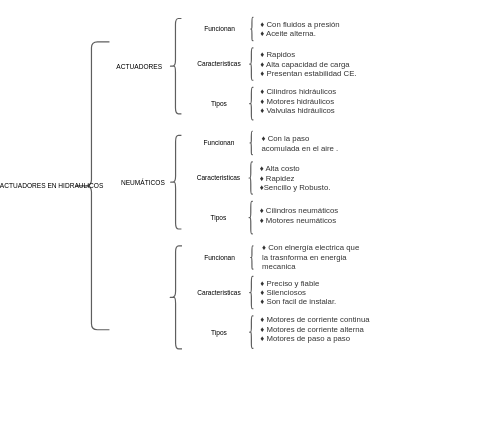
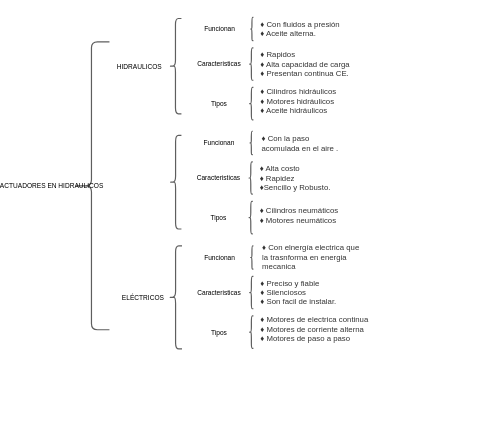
- <mxCell id="21" value="&lt;div style=&quot;font-size:13px;color:#333333;text-align: left;&quot;&gt;♦ Rapidos&#10;&lt;/div&gt;&lt;div style=&quot;font-size:13px;color:#333333;text-align: left;&quot;&gt;♦ Alta capacidad de carga &#10;&lt;/div&gt;&lt;div style=&quot;font-size:13px;color:#333333;text-align: left;&quot;&gt;♦ Presentan estabilidad CE.&lt;/div&gt;" style="html=1;whiteSpace=wrap;;overflow=width;spacing=3;verticalAlign=middle;strokeOpacity=0;fillOpacity=0;rounded=1;absoluteArcSize=1;arcSize=7.2;fillColor=#ffffff;strokeWidth=2;" vertex="1" zOrder="9" parent="1"><mxGeometry x="404" y="55" width="192" height="102" as="geometry" /></mxCell>
+ <mxCell id="21" value="&lt;div style=&quot;font-size:13px;color:#333333;text-align: left;&quot;&gt;♦ Rapidos&#10;&lt;/div&gt;&lt;div style=&quot;font-size:13px;color:#333333;text-align: left;&quot;&gt;♦ Alta capacidad de carga &#10;&lt;/div&gt;&lt;div style=&quot;font-size:13px;color:#333333;text-align: left;&quot;&gt;♦ Presentan continua CE.&lt;/div&gt;" style="html=1;whiteSpace=wrap;;overflow=width;spacing=3;verticalAlign=middle;strokeOpacity=0;fillOpacity=0;rounded=1;absoluteArcSize=1;arcSize=7.2;fillColor=#ffffff;strokeWidth=2;" vertex="1" zOrder="9" parent="1"><mxGeometry x="404" y="55" width="192" height="102" as="geometry" /></mxCell>
- <mxCell id="7" value="ACTUADORES " style="strokeColor=none;fillColor=none;fontSize=11;spacing=3;strokeOpacity=100;rounded=1;absoluteArcSize=1;arcSize=7.2;strokeWidth=2;" vertex="1" parent="5"><mxGeometry width="100.125" height="159" as="geometry" /></mxCell>
+ <mxCell id="7" value="HIDRAULICOS " style="strokeColor=none;fillColor=none;fontSize=11;spacing=3;strokeOpacity=100;rounded=1;absoluteArcSize=1;arcSize=7.2;strokeWidth=2;" vertex="1" parent="5"><mxGeometry width="100.125" height="159" as="geometry" /></mxCell>
- <mxCell id="25" value="&lt;div style=&quot;font-size:13px;color:#333333;text-align: left;&quot;&gt;♦ Cilindros hidráulicos&#10;&lt;/div&gt;&lt;div style=&quot;font-size:13px;color:#333333;text-align: left;&quot;&gt;♦ Motores hidráulicos&#10;&lt;/div&gt;&lt;div style=&quot;font-size:13px;color:#333333;text-align: left;&quot;&gt;♦ Valvulas hidráulicos&lt;/div&gt;" style="html=1;whiteSpace=wrap;;overflow=width;spacing=3;verticalAlign=middle;strokeOpacity=0;fillOpacity=0;rounded=1;absoluteArcSize=1;arcSize=7.2;fillColor=#ffffff;strokeWidth=2;" vertex="1" zOrder="11" parent="1"><mxGeometry x="404" y="139" width="192" height="57" as="geometry" /></mxCell>
+ <mxCell id="25" value="&lt;div style=&quot;font-size:13px;color:#333333;text-align: left;&quot;&gt;♦ Cilindros hidráulicos&#10;&lt;/div&gt;&lt;div style=&quot;font-size:13px;color:#333333;text-align: left;&quot;&gt;♦ Motores hidráulicos&#10;&lt;/div&gt;&lt;div style=&quot;font-size:13px;color:#333333;text-align: left;&quot;&gt;♦ Aceite hidráulicos&lt;/div&gt;" style="html=1;whiteSpace=wrap;;overflow=width;spacing=3;verticalAlign=middle;strokeOpacity=0;fillOpacity=0;rounded=1;absoluteArcSize=1;arcSize=7.2;fillColor=#ffffff;strokeWidth=2;" vertex="1" zOrder="11" parent="1"><mxGeometry x="404" y="139" width="192" height="57" as="geometry" /></mxCell>
- <mxCell id="10" value="NEUMÁTICOS" style="strokeColor=none;fillColor=none;fontSize=11;spacing=3;strokeOpacity=100;rounded=1;absoluteArcSize=1;arcSize=7.2;strokeWidth=2;" vertex="1" parent="8"><mxGeometry width="88.5" height="156" as="geometry" /></mxCell>
+ <mxCell id="13" value="ELÉCTRICOS" style="strokeColor=none;fillColor=none;fontSize=11;spacing=3;strokeOpacity=100;rounded=1;absoluteArcSize=1;arcSize=7.2;strokeWidth=2;" vertex="1" parent="11"><mxGeometry width="86.5" height="172" as="geometry" /></mxCell>
- <mxCell id="49" value="&lt;div style=&quot;font-size:13px;color:#333333;text-align: left;&quot;&gt;♦ Motores de corriente continua&#10;&lt;/div&gt;&lt;div style=&quot;font-size:13px;color:#333333;text-align: left;&quot;&gt;♦ Motores  de corriente alterna&#10;&lt;/div&gt;&lt;div style=&quot;font-size:13px;color:#333333;text-align: left;&quot;&gt;♦ Motores  de paso a paso&lt;/div&gt;" style="html=1;whiteSpace=wrap;;overflow=width;spacing=3;verticalAlign=middle;strokeOpacity=0;fillOpacity=0;rounded=1;absoluteArcSize=1;arcSize=7.2;fillColor=#ffffff;strokeWidth=2;" vertex="1" zOrder="23" parent="1"><mxGeometry x="404" y="513" width="216" height="70" as="geometry" /></mxCell>
+ <mxCell id="49" value="&lt;div style=&quot;font-size:13px;color:#333333;text-align: left;&quot;&gt;♦ Motores de electrica continua&#10;&lt;/div&gt;&lt;div style=&quot;font-size:13px;color:#333333;text-align: left;&quot;&gt;♦ Motores  de corriente alterna&#10;&lt;/div&gt;&lt;div style=&quot;font-size:13px;color:#333333;text-align: left;&quot;&gt;♦ Motores  de paso a paso&lt;/div&gt;" style="html=1;whiteSpace=wrap;;overflow=width;spacing=3;verticalAlign=middle;strokeOpacity=0;fillOpacity=0;rounded=1;absoluteArcSize=1;arcSize=7.2;fillColor=#ffffff;strokeWidth=2;" vertex="1" zOrder="23" parent="1"><mxGeometry x="404" y="513" width="216" height="70" as="geometry" /></mxCell>
